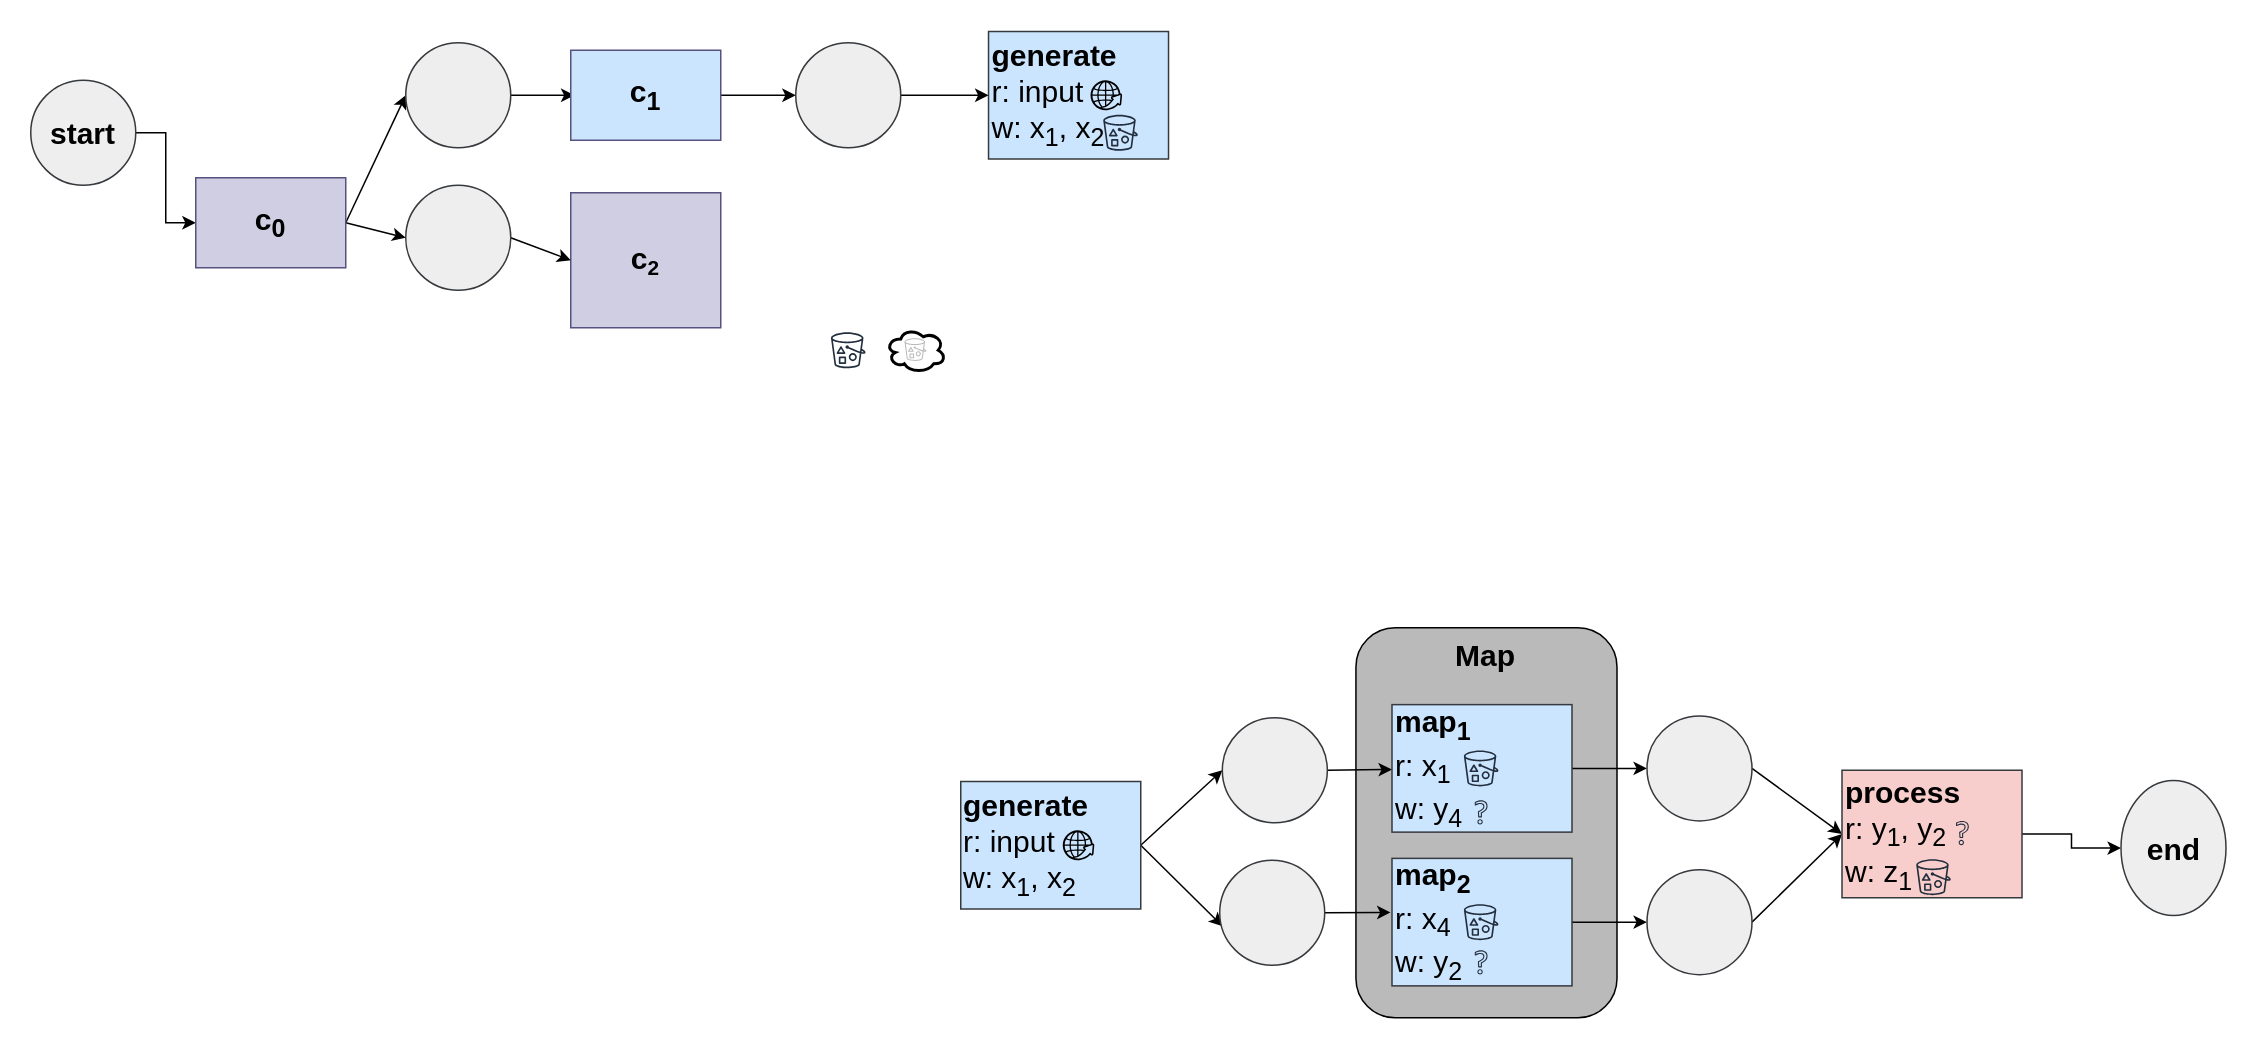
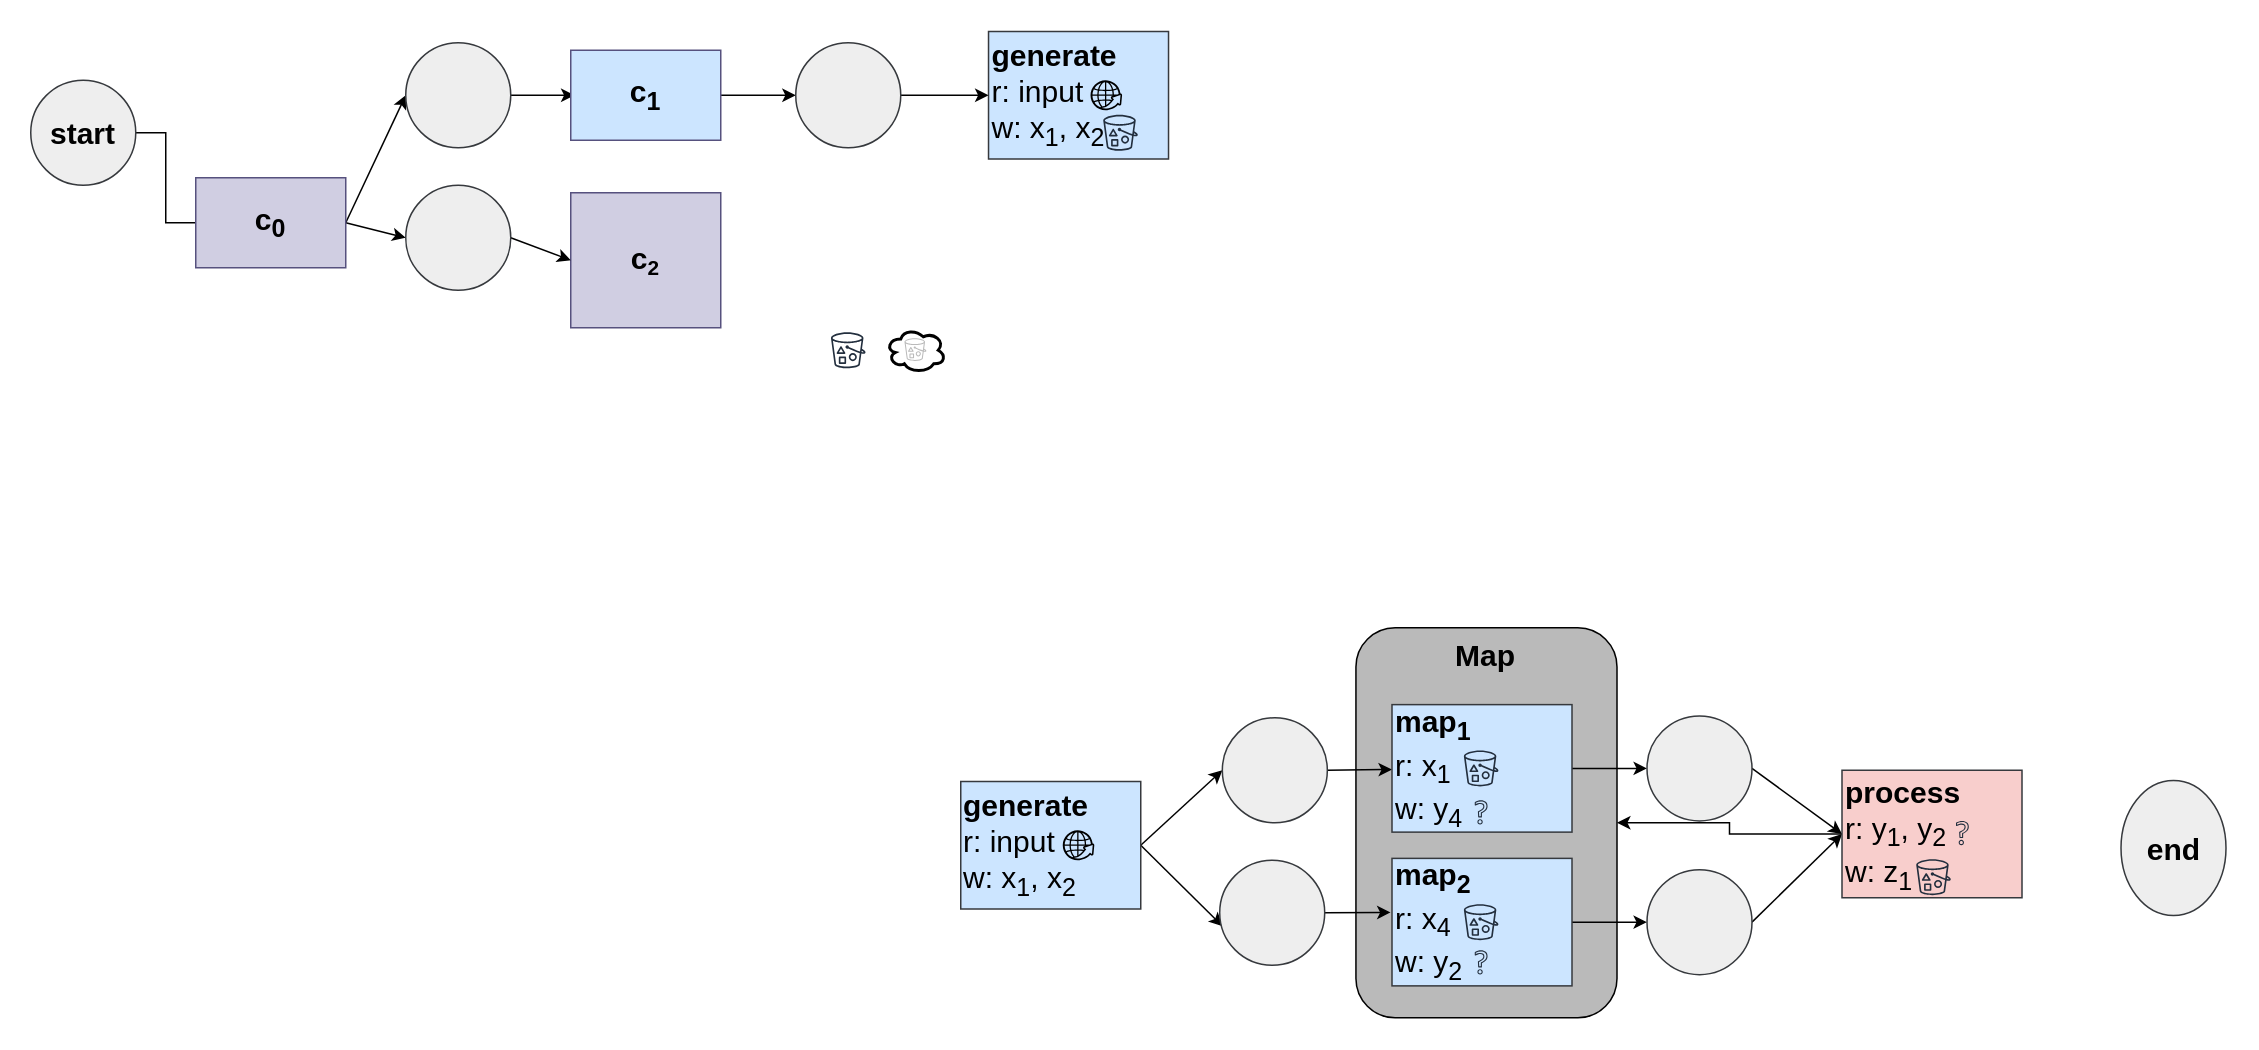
- <mxCell id="3" style="edgeStyle=orthogonalEdgeStyle;rounded=0;orthogonalLoop=1;jettySize=auto;html=1;entryX=0;entryY=0.5;entryDx=0;entryDy=0;fontSize=20;" parent="1" source="4" target="7" edge="1"><mxGeometry relative="1" as="geometry" /></mxCell>
+ <mxCell id="3" style="edgeStyle=orthogonalEdgeStyle;rounded=0;orthogonalLoop=1;jettySize=auto;html=1;entryX=0;entryY=0.5;entryDx=0;entryDy=0;fontSize=20;endArrow=none;" parent="1" source="4" target="7" edge="1"><mxGeometry relative="1" as="geometry" /></mxCell>
- <mxCell id="24" style="edgeStyle=orthogonalEdgeStyle;rounded=0;orthogonalLoop=1;jettySize=auto;html=1;entryX=0;entryY=0.5;entryDx=0;entryDy=0;" parent="1" source="25" target="32" edge="1"><mxGeometry relative="1" as="geometry" /></mxCell>
+ <mxCell id="24" style="edgeStyle=orthogonalEdgeStyle;rounded=0;orthogonalLoop=1;jettySize=auto;html=1;" parent="1" source="25" target="2" edge="1"><mxGeometry relative="1" as="geometry" /></mxCell>
